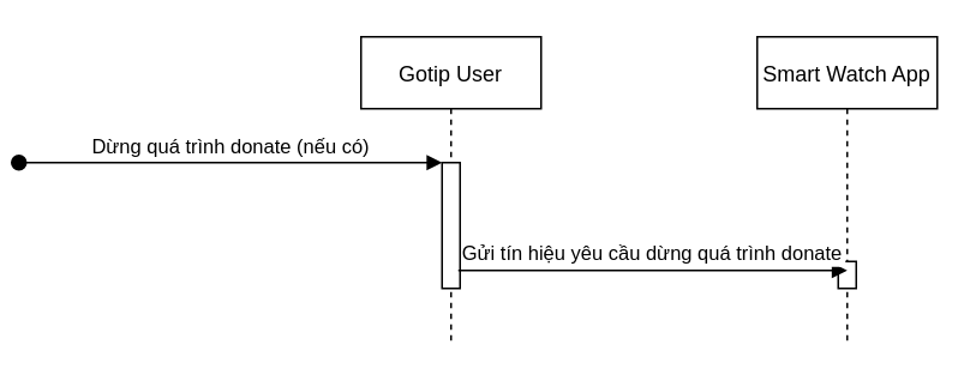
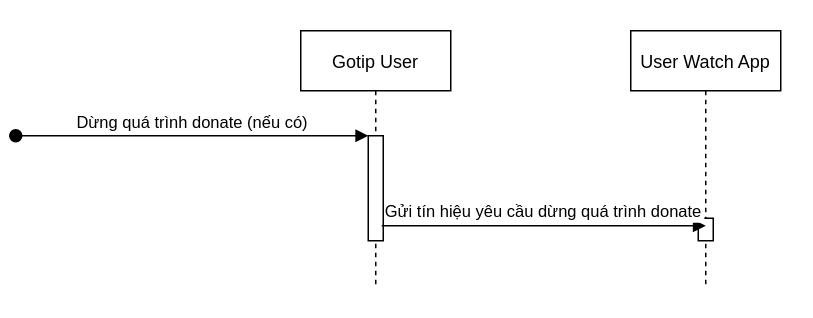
- <mxCell id="5" value="Smart Watch App" style="shape=umlLifeline;perimeter=lifelinePerimeter;container=1;collapsible=0;recursiveResize=0;rounded=0;shadow=0;strokeWidth=1;" vertex="1" parent="1"><mxGeometry x="240" y="20" width="100" height="170" as="geometry" /></mxCell>
+ <mxCell id="5" value="User Watch App" style="shape=umlLifeline;perimeter=lifelinePerimeter;container=1;collapsible=0;recursiveResize=0;rounded=0;shadow=0;strokeWidth=1;" vertex="1" parent="1"><mxGeometry x="240" y="20" width="100" height="170" as="geometry" /></mxCell>
